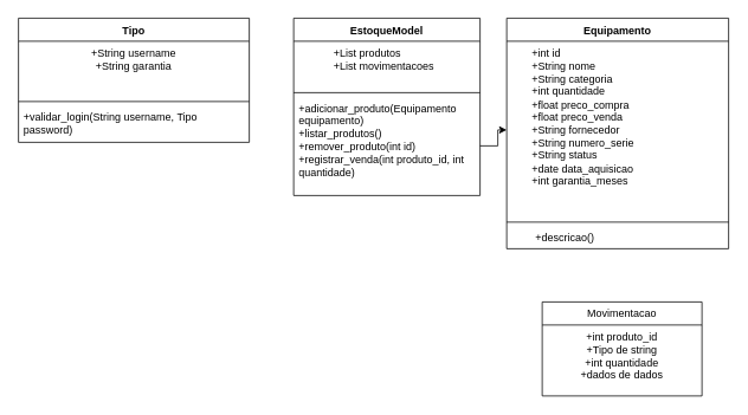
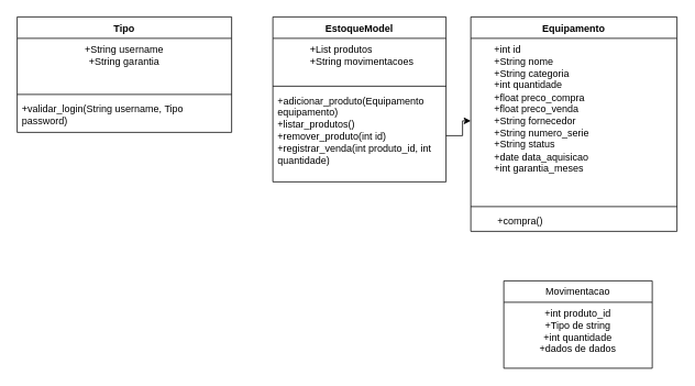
- <mxCell id="14" value="             +List produtos&#10;             +List movimentacoes" style="text;whiteSpace=wrap;align=left;" vertex="1" parent="13"><mxGeometry y="26" width="210" height="54" as="geometry" /></mxCell>
+ <mxCell id="14" value="             +List produtos&#10;             +String movimentacoes" style="text;whiteSpace=wrap;align=left;" vertex="1" parent="13"><mxGeometry y="26" width="210" height="54" as="geometry" /></mxCell>
- <mxCell id="8" value="&lt;span style=&quot;white-space: pre;&quot;&gt;&#09;&lt;/span&gt;+descricao()" style="text;strokeColor=none;fillColor=none;align=left;verticalAlign=top;spacingLeft=4;spacingRight=4;overflow=hidden;rotatable=0;points=[[0,0.5],[1,0.5]];portConstraint=eastwest;whiteSpace=wrap;html=1;" vertex="1" parent="5"><mxGeometry y="234" width="250" height="26" as="geometry" /></mxCell>
+ <mxCell id="8" value="&lt;span style=&quot;white-space: pre;&quot;&gt;&#09;&lt;/span&gt;+compra()" style="text;strokeColor=none;fillColor=none;align=left;verticalAlign=top;spacingLeft=4;spacingRight=4;overflow=hidden;rotatable=0;points=[[0,0.5],[1,0.5]];portConstraint=eastwest;whiteSpace=wrap;html=1;" vertex="1" parent="5"><mxGeometry y="234" width="250" height="26" as="geometry" /></mxCell>
